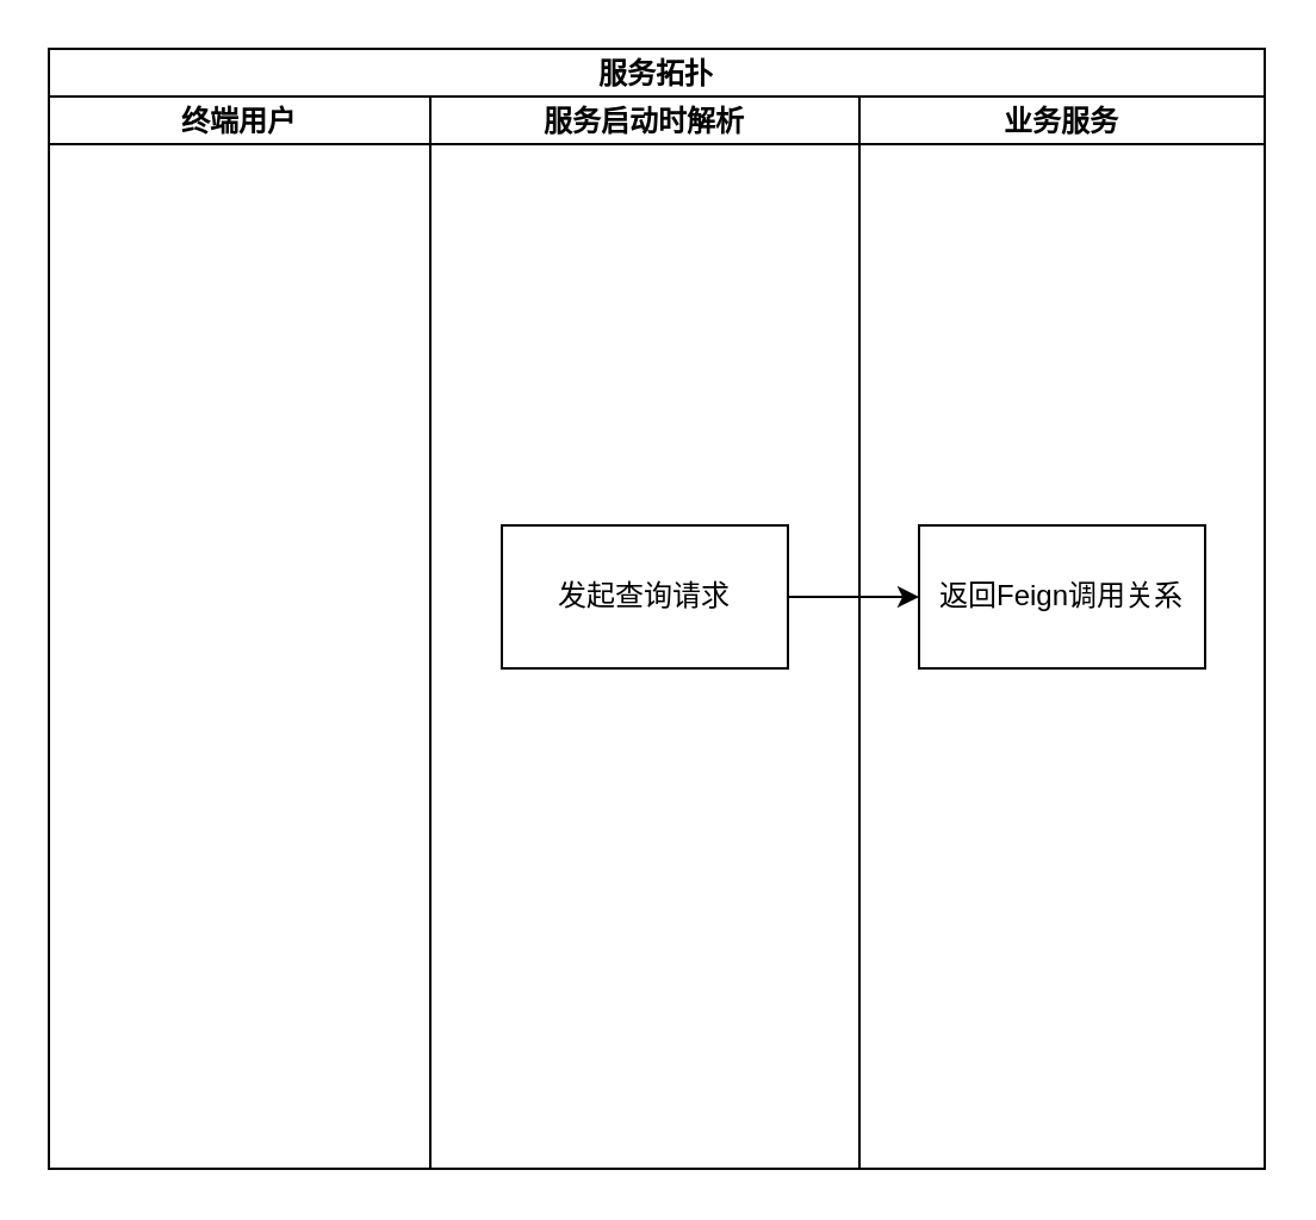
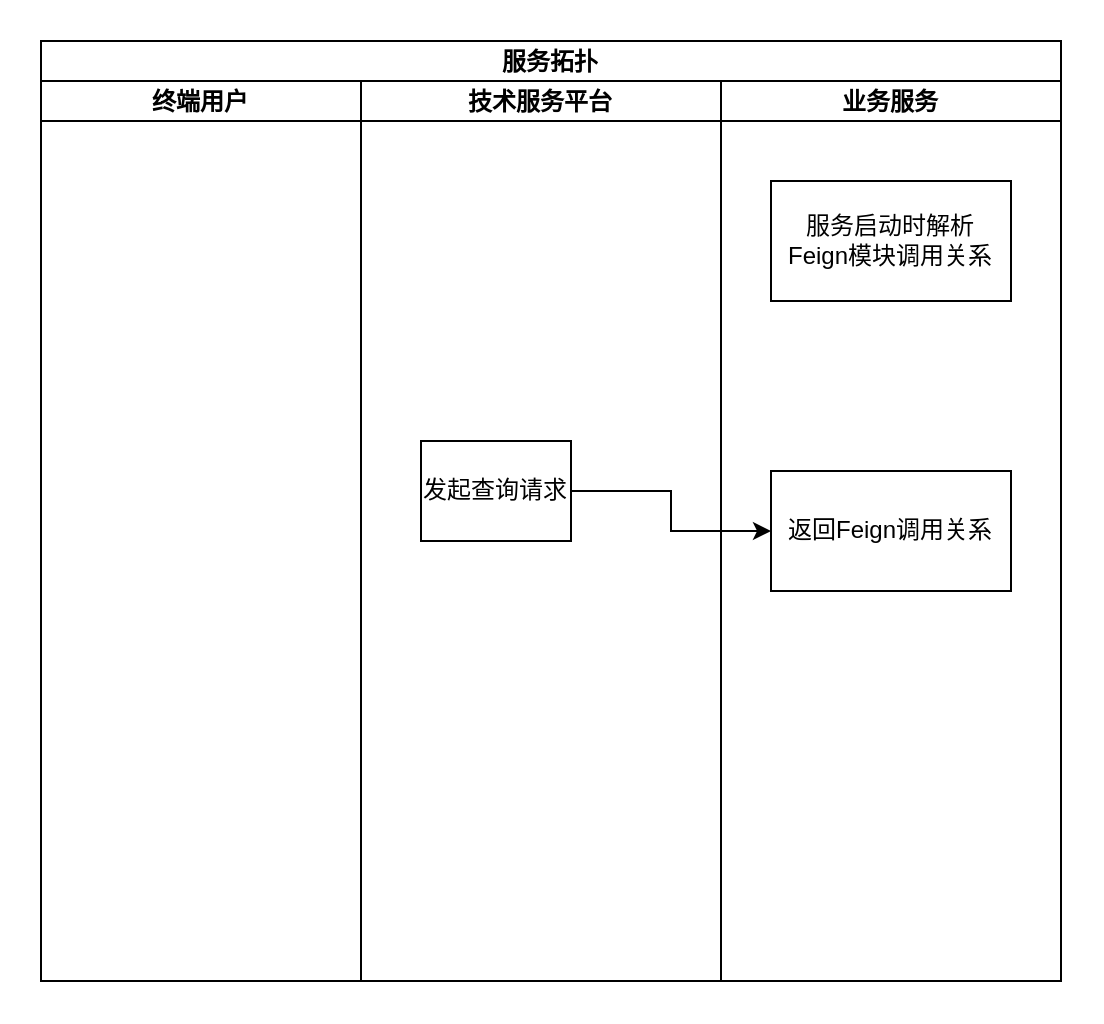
- <mxCell id="4" value="服务启动时解析" style="swimlane;startSize=20;" vertex="1" parent="2"><mxGeometry x="160" y="20" width="180" height="450" as="geometry" /></mxCell>
+ <mxCell id="4" value="技术服务平台" style="swimlane;startSize=20;" vertex="1" parent="2"><mxGeometry x="160" y="20" width="180" height="450" as="geometry" /></mxCell>
+ <mxCell id="7" value="服务启动时解析&lt;br&gt;Feign模块调用关系" style="rounded=0;whiteSpace=wrap;html=1;" vertex="1" parent="6"><mxGeometry x="25" y="50" width="120" height="60" as="geometry" /></mxCell>
- <mxCell id="5" value="发起查询请求" style="whiteSpace=wrap;html=1;rounded=0;" vertex="1" parent="4"><mxGeometry x="30" y="180" width="120" height="60" as="geometry" /></mxCell>
+ <mxCell id="5" value="发起查询请求" style="whiteSpace=wrap;html=1;rounded=0;" vertex="1" parent="4"><mxGeometry x="30" y="180" width="75" height="50" as="geometry" /></mxCell>
- <mxCell id="8" value="返回Feign调用关系" style="whiteSpace=wrap;html=1;rounded=0;" vertex="1" parent="6"><mxGeometry x="25" y="180" width="120" height="60" as="geometry" /></mxCell>
+ <mxCell id="8" value="返回Feign调用关系" style="whiteSpace=wrap;html=1;rounded=0;" vertex="1" parent="6"><mxGeometry x="25" y="195" width="120" height="60" as="geometry" /></mxCell>
